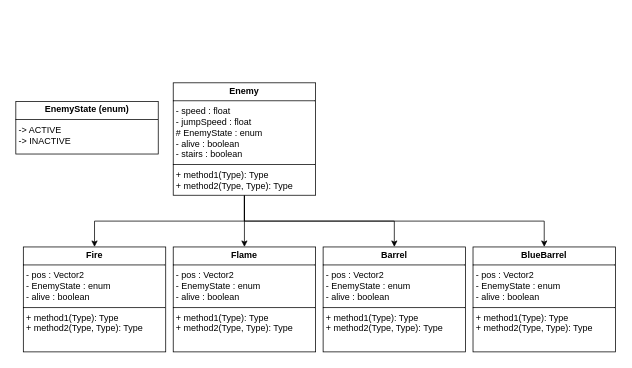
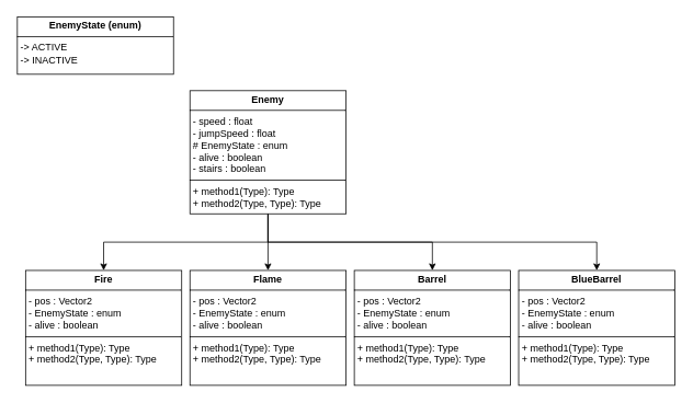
- <mxCell id="2" value="&lt;p style=&quot;margin:0px;margin-top:4px;text-align:center;&quot;&gt;&lt;b&gt;EnemyState (enum)&lt;/b&gt;&lt;/p&gt;&lt;hr size=&quot;1&quot; style=&quot;border-style:solid;&quot;&gt;&lt;p style=&quot;margin:0px;margin-left:4px;&quot;&gt;-&amp;gt; ACTIVE&lt;/p&gt;&lt;p style=&quot;margin:0px;margin-left:4px;&quot;&gt;-&amp;gt; INACTIVE&lt;/p&gt;" style="verticalAlign=top;align=left;overflow=fill;html=1;whiteSpace=wrap;" vertex="1" parent="1"><mxGeometry x="20" y="135" width="190" height="70" as="geometry" /></mxCell>
+ <mxCell id="2" value="&lt;p style=&quot;margin:0px;margin-top:4px;text-align:center;&quot;&gt;&lt;b&gt;EnemyState (enum)&lt;/b&gt;&lt;/p&gt;&lt;hr size=&quot;1&quot; style=&quot;border-style:solid;&quot;&gt;&lt;p style=&quot;margin:0px;margin-left:4px;&quot;&gt;-&amp;gt; ACTIVE&lt;/p&gt;&lt;p style=&quot;margin:0px;margin-left:4px;&quot;&gt;-&amp;gt; INACTIVE&lt;/p&gt;" style="verticalAlign=top;align=left;overflow=fill;html=1;whiteSpace=wrap;" vertex="1" parent="1"><mxGeometry x="20" y="20" width="190" height="70" as="geometry" /></mxCell>
